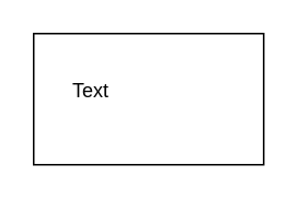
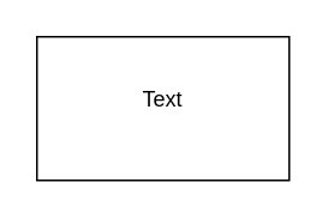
- <mxCell id="3" value="Text" style="text;html=1;strokeColor=none;fillColor=none;align=center;verticalAlign=middle;whiteSpace=wrap;rounded=0;" vertex="1" parent="1"><mxGeometry x="35" y="40" width="40" height="30" as="geometry" /></mxCell>
+ <mxCell id="3" value="Text" style="text;html=1;strokeColor=none;fillColor=none;align=center;verticalAlign=middle;whiteSpace=wrap;rounded=0;" vertex="1" parent="1"><mxGeometry x="70" y="40" width="40" height="30" as="geometry" /></mxCell>
